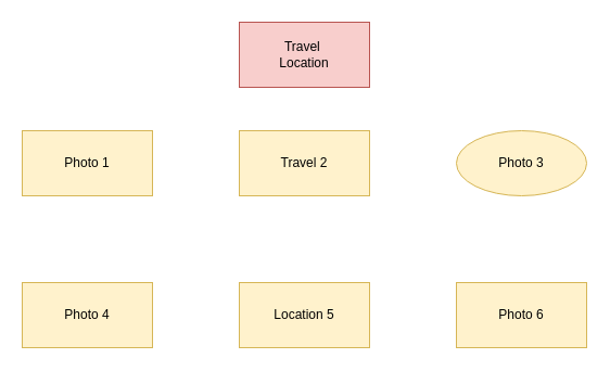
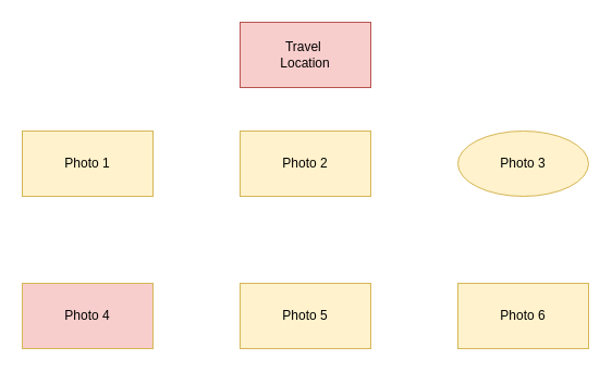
- <mxCell id="3" value="Travel 2" style="rounded=0;whiteSpace=wrap;html=1;fillColor=#fff2cc;strokeColor=#d6b656;" parent="1" vertex="1"><mxGeometry x="220" y="120" width="120" height="60" as="geometry" /></mxCell>
+ <mxCell id="3" value="Photo 2" style="rounded=0;whiteSpace=wrap;html=1;fillColor=#fff2cc;strokeColor=#d6b656;" parent="1" vertex="1"><mxGeometry x="220" y="120" width="120" height="60" as="geometry" /></mxCell>
- <mxCell id="6" value="Photo 4" style="rounded=0;whiteSpace=wrap;html=1;fillColor=#fff2cc;strokeColor=#d6b656;" parent="1" vertex="1"><mxGeometry x="20" y="260" width="120" height="60" as="geometry" /></mxCell>
+ <mxCell id="6" value="Photo 4" style="rounded=0;whiteSpace=wrap;html=1;fillColor=#f8cecc;strokeColor=#d6b656;" parent="1" vertex="1"><mxGeometry x="20" y="260" width="120" height="60" as="geometry" /></mxCell>
- <mxCell id="7" value="Location 5" style="rounded=0;whiteSpace=wrap;html=1;fillColor=#fff2cc;strokeColor=#d6b656;" parent="1" vertex="1"><mxGeometry x="220" y="260" width="120" height="60" as="geometry" /></mxCell>
+ <mxCell id="7" value="Photo 5" style="rounded=0;whiteSpace=wrap;html=1;fillColor=#fff2cc;strokeColor=#d6b656;" parent="1" vertex="1"><mxGeometry x="220" y="260" width="120" height="60" as="geometry" /></mxCell>
